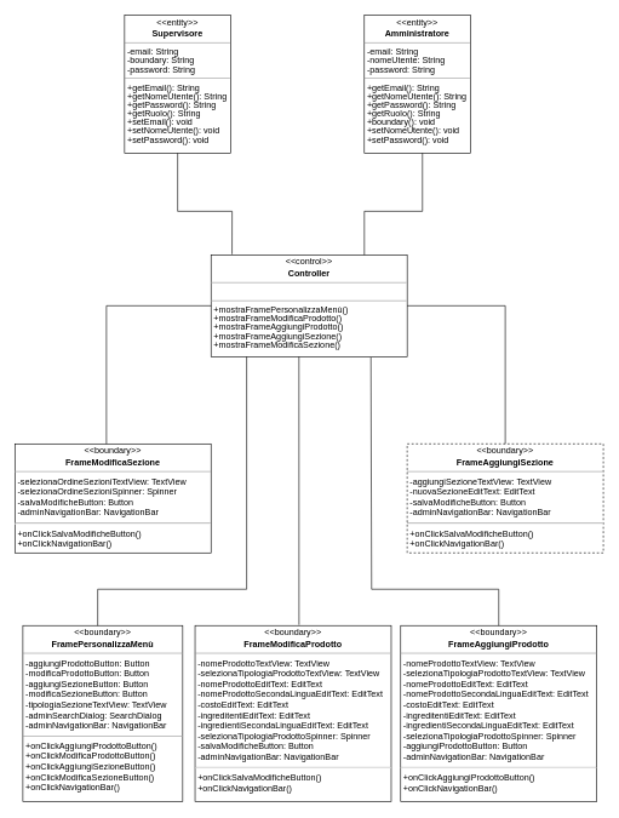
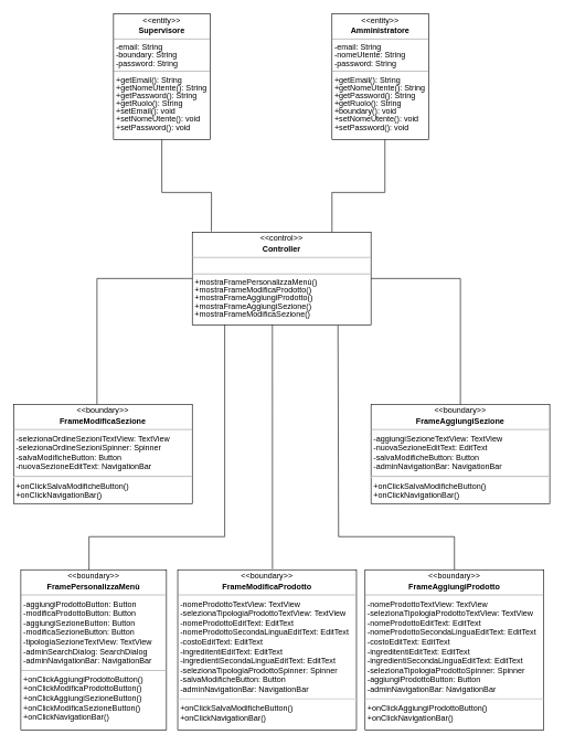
- <mxCell id="7" value="&lt;p style=&quot;margin: 4px 0px 0px; text-align: center; line-height: 100%;&quot;&gt;&amp;lt;&amp;lt;boundary&amp;gt;&amp;gt;&lt;/p&gt;&lt;p style=&quot;margin: 4px 0px 0px; text-align: center; line-height: 100%;&quot;&gt;&lt;b&gt;FrameModificaSezione&lt;/b&gt;&lt;/p&gt;&lt;hr size=&quot;1&quot;&gt;&lt;p style=&quot;margin:0px;margin-left:4px;&quot;&gt;-selezionaOrdineSezioniTextView: TextView&lt;/p&gt;&lt;p style=&quot;margin:0px;margin-left:4px;&quot;&gt;-selezionaOrdineSezioniSpinner: Spinner&lt;/p&gt;&lt;p style=&quot;margin:0px;margin-left:4px;&quot;&gt;-salvaModificheButton: Button&lt;/p&gt;&lt;p style=&quot;margin:0px;margin-left:4px;&quot;&gt;-adminNavigationBar: NavigationBar&lt;/p&gt;&lt;hr&gt;&lt;p style=&quot;margin:0px;margin-left:4px;&quot;&gt;+onClickSalvaModificheButton()&lt;/p&gt;&lt;p style=&quot;margin:0px;margin-left:4px;&quot;&gt;+onClickNavigationBar()&lt;/p&gt;" style="verticalAlign=top;align=left;overflow=fill;fontSize=12;fontFamily=Helvetica;html=1;spacing=2;" parent="1" vertex="1"><mxGeometry x="20" y="610" width="270" height="150" as="geometry" /></mxCell>
+ <mxCell id="7" value="&lt;p style=&quot;margin: 4px 0px 0px; text-align: center; line-height: 100%;&quot;&gt;&amp;lt;&amp;lt;boundary&amp;gt;&amp;gt;&lt;/p&gt;&lt;p style=&quot;margin: 4px 0px 0px; text-align: center; line-height: 100%;&quot;&gt;&lt;b&gt;FrameModificaSezione&lt;/b&gt;&lt;/p&gt;&lt;hr size=&quot;1&quot;&gt;&lt;p style=&quot;margin:0px;margin-left:4px;&quot;&gt;-selezionaOrdineSezioniTextView: TextView&lt;/p&gt;&lt;p style=&quot;margin:0px;margin-left:4px;&quot;&gt;-selezionaOrdineSezioniSpinner: Spinner&lt;/p&gt;&lt;p style=&quot;margin:0px;margin-left:4px;&quot;&gt;-salvaModificheButton: Button&lt;/p&gt;&lt;p style=&quot;margin:0px;margin-left:4px;&quot;&gt;-nuovaSezioneEditText: NavigationBar&lt;/p&gt;&lt;hr&gt;&lt;p style=&quot;margin:0px;margin-left:4px;&quot;&gt;+onClickSalvaModificheButton()&lt;/p&gt;&lt;p style=&quot;margin:0px;margin-left:4px;&quot;&gt;+onClickNavigationBar()&lt;/p&gt;" style="verticalAlign=top;align=left;overflow=fill;fontSize=12;fontFamily=Helvetica;html=1;spacing=2;" parent="1" vertex="1"><mxGeometry x="20" y="610" width="270" height="150" as="geometry" /></mxCell>
- <mxCell id="8" value="&lt;p style=&quot;margin: 4px 0px 0px; text-align: center; line-height: 100%;&quot;&gt;&amp;lt;&amp;lt;boundary&amp;gt;&amp;gt;&lt;/p&gt;&lt;p style=&quot;margin: 4px 0px 0px; text-align: center; line-height: 100%;&quot;&gt;&lt;b&gt;FrameAggiungiSezione&lt;/b&gt;&lt;/p&gt;&lt;hr size=&quot;1&quot;&gt;&lt;p style=&quot;margin:0px;margin-left:4px;&quot;&gt;-aggiungiSezioneTextView: TextView&lt;/p&gt;&lt;p style=&quot;margin:0px;margin-left:4px;&quot;&gt;-nuovaSezioneEditText: EditText&lt;/p&gt;&lt;p style=&quot;margin:0px;margin-left:4px;&quot;&gt;-salvaModificheButton: Button&lt;/p&gt;&lt;p style=&quot;margin:0px;margin-left:4px;&quot;&gt;-adminNavigationBar: NavigationBar&lt;/p&gt;&lt;hr&gt;&lt;p style=&quot;margin:0px;margin-left:4px;&quot;&gt;+onClickSalvaModificheButton()&lt;/p&gt;&lt;p style=&quot;margin:0px;margin-left:4px;&quot;&gt;+onClickNavigationBar()&lt;/p&gt;" style="verticalAlign=top;align=left;overflow=fill;fontSize=12;fontFamily=Helvetica;html=1;spacing=2;dashed=1;" parent="1" vertex="1"><mxGeometry x="560" y="610" width="270" height="150" as="geometry" /></mxCell>
+ <mxCell id="8" value="&lt;p style=&quot;margin: 4px 0px 0px; text-align: center; line-height: 100%;&quot;&gt;&amp;lt;&amp;lt;boundary&amp;gt;&amp;gt;&lt;/p&gt;&lt;p style=&quot;margin: 4px 0px 0px; text-align: center; line-height: 100%;&quot;&gt;&lt;b&gt;FrameAggiungiSezione&lt;/b&gt;&lt;/p&gt;&lt;hr size=&quot;1&quot;&gt;&lt;p style=&quot;margin:0px;margin-left:4px;&quot;&gt;-aggiungiSezioneTextView: TextView&lt;/p&gt;&lt;p style=&quot;margin:0px;margin-left:4px;&quot;&gt;-nuovaSezioneEditText: EditText&lt;/p&gt;&lt;p style=&quot;margin:0px;margin-left:4px;&quot;&gt;-salvaModificheButton: Button&lt;/p&gt;&lt;p style=&quot;margin:0px;margin-left:4px;&quot;&gt;-adminNavigationBar: NavigationBar&lt;/p&gt;&lt;hr&gt;&lt;p style=&quot;margin:0px;margin-left:4px;&quot;&gt;+onClickSalvaModificheButton()&lt;/p&gt;&lt;p style=&quot;margin:0px;margin-left:4px;&quot;&gt;+onClickNavigationBar()&lt;/p&gt;" style="verticalAlign=top;align=left;overflow=fill;fontSize=12;fontFamily=Helvetica;html=1;spacing=2;" parent="1" vertex="1"><mxGeometry x="560" y="610" width="270" height="150" as="geometry" /></mxCell>
